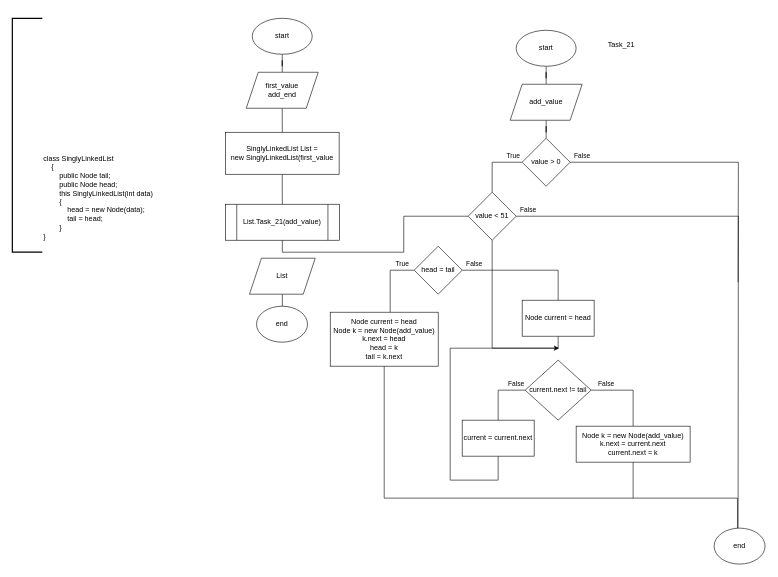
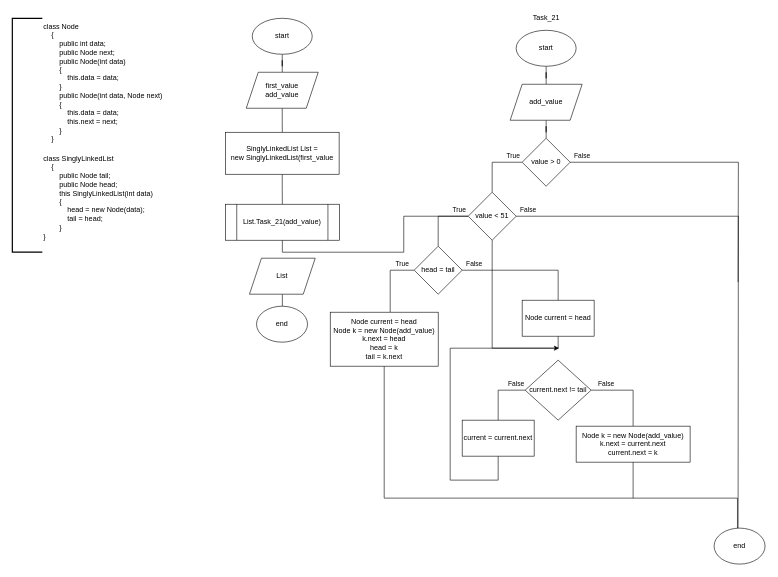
- <mxCell id="16" value="Task_21" style="text;html=1;align=center;verticalAlign=middle;resizable=0;points=[];autosize=1;strokeColor=none;fillColor=none;" vertex="1" parent="1"><mxGeometry x="1005" y="65" width="60" height="20" as="geometry" /></mxCell>
+ <mxCell id="16" value="Task_21" style="text;html=1;align=center;verticalAlign=middle;resizable=0;points=[];autosize=1;strokeColor=none;fillColor=none;" vertex="1" parent="1"><mxGeometry x="880" y="20" width="60" height="20" as="geometry" /></mxCell>
+ <mxCell id="5" value="class Node&#10;    {&#10;        public int data;&#10;        public Node next;&#10;        public Node(int data)&#10;        {&#10;            this.data = data;&#10;        }&#10;        public Node(int data, Node next)&#10;        {&#10;            this.data = data;&#10;            this.next = next;&#10;        }&#10;    }" style="text;whiteSpace=wrap;html=1;" vertex="1" parent="1"><mxGeometry x="70" y="30" width="220" height="210" as="geometry" /></mxCell>
- <mxCell id="8" value="first_value&lt;br&gt;add_end" style="shape=parallelogram;perimeter=parallelogramPerimeter;whiteSpace=wrap;html=1;fixedSize=1;" vertex="1" parent="1"><mxGeometry x="409.997" y="120" width="120" height="60" as="geometry" /></mxCell>
+ <mxCell id="8" value="first_value&lt;br&gt;add_value" style="shape=parallelogram;perimeter=parallelogramPerimeter;whiteSpace=wrap;html=1;fixedSize=1;" vertex="1" parent="1"><mxGeometry x="409.997" y="120" width="120" height="60" as="geometry" /></mxCell>
+ <mxCell id="24" value="True" style="edgeStyle=orthogonalEdgeStyle;rounded=0;orthogonalLoop=1;jettySize=auto;html=1;exitX=0;exitY=0.5;exitDx=0;exitDy=0;endArrow=none;endFill=0;" edge="1" parent="1" source="26" target="29"><mxGeometry x="-0.692" y="-10" relative="1" as="geometry"><mxPoint x="730" y="440" as="targetPoint" /><mxPoint as="offset" /></mxGeometry></mxCell>
